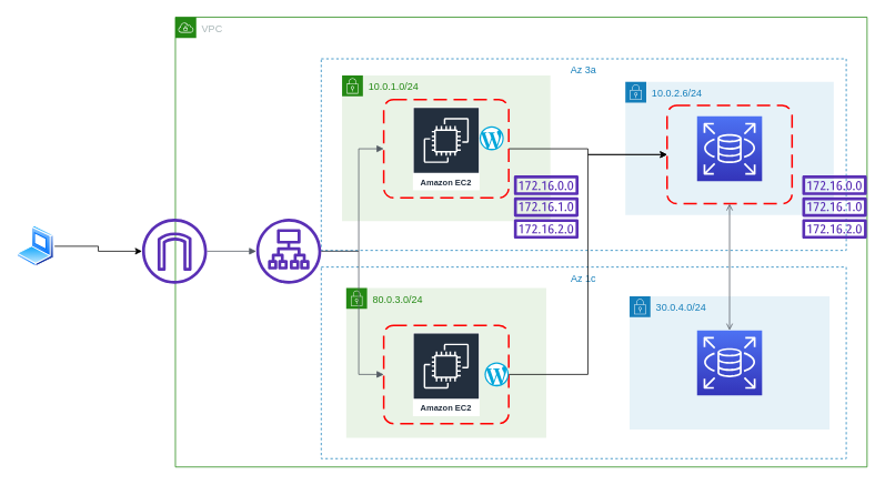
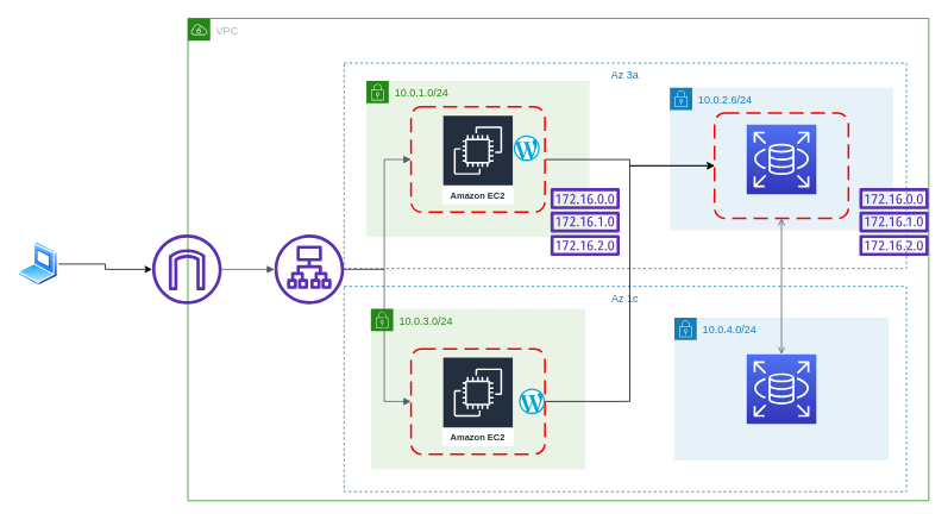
- <mxCell id="7" value="80.0.3.0/24" style="points=[[0,0],[0.25,0],[0.5,0],[0.75,0],[1,0],[1,0.25],[1,0.5],[1,0.75],[1,1],[0.75,1],[0.5,1],[0.25,1],[0,1],[0,0.75],[0,0.5],[0,0.25]];outlineConnect=0;gradientColor=none;html=1;whiteSpace=wrap;fontSize=12;fontStyle=0;shape=mxgraph.aws4.group;grIcon=mxgraph.aws4.group_security_group;grStroke=0;strokeColor=#248814;fillColor=#E9F3E6;verticalAlign=top;align=left;spacingLeft=30;fontColor=#248814;dashed=0;" parent="1" vertex="1"><mxGeometry x="415" y="345" width="240" height="180" as="geometry" /></mxCell>
+ <mxCell id="7" value="10.0.3.0/24" style="points=[[0,0],[0.25,0],[0.5,0],[0.75,0],[1,0],[1,0.25],[1,0.5],[1,0.75],[1,1],[0.75,1],[0.5,1],[0.25,1],[0,1],[0,0.75],[0,0.5],[0,0.25]];outlineConnect=0;gradientColor=none;html=1;whiteSpace=wrap;fontSize=12;fontStyle=0;shape=mxgraph.aws4.group;grIcon=mxgraph.aws4.group_security_group;grStroke=0;strokeColor=#248814;fillColor=#E9F3E6;verticalAlign=top;align=left;spacingLeft=30;fontColor=#248814;dashed=0;" parent="1" vertex="1"><mxGeometry x="415" y="345" width="240" height="180" as="geometry" /></mxCell>
- <mxCell id="8" value="30.0.4.0/24" style="points=[[0,0],[0.25,0],[0.5,0],[0.75,0],[1,0],[1,0.25],[1,0.5],[1,0.75],[1,1],[0.75,1],[0.5,1],[0.25,1],[0,1],[0,0.75],[0,0.5],[0,0.25]];outlineConnect=0;gradientColor=none;html=1;whiteSpace=wrap;fontSize=12;fontStyle=0;shape=mxgraph.aws4.group;grIcon=mxgraph.aws4.group_security_group;grStroke=0;strokeColor=#147EBA;fillColor=#E6F2F8;verticalAlign=top;align=left;spacingLeft=30;fontColor=#147EBA;dashed=0;" parent="1" vertex="1"><mxGeometry x="755" y="355" width="240" height="160" as="geometry" /></mxCell>
+ <mxCell id="8" value="10.0.4.0/24" style="points=[[0,0],[0.25,0],[0.5,0],[0.75,0],[1,0],[1,0.25],[1,0.5],[1,0.75],[1,1],[0.75,1],[0.5,1],[0.25,1],[0,1],[0,0.75],[0,0.5],[0,0.25]];outlineConnect=0;gradientColor=none;html=1;whiteSpace=wrap;fontSize=12;fontStyle=0;shape=mxgraph.aws4.group;grIcon=mxgraph.aws4.group_security_group;grStroke=0;strokeColor=#147EBA;fillColor=#E6F2F8;verticalAlign=top;align=left;spacingLeft=30;fontColor=#147EBA;dashed=0;" parent="1" vertex="1"><mxGeometry x="755" y="355" width="240" height="160" as="geometry" /></mxCell>
